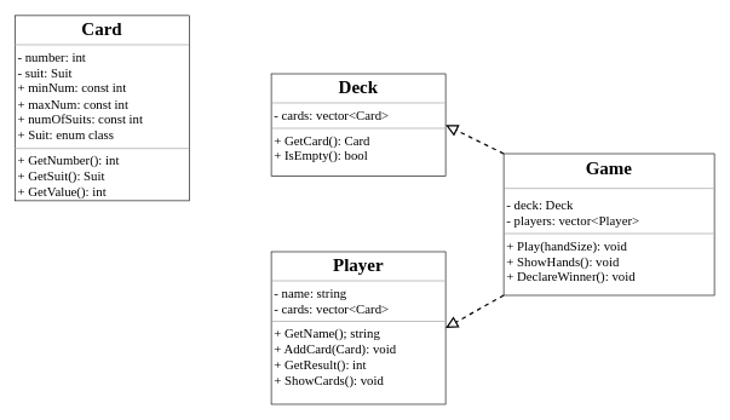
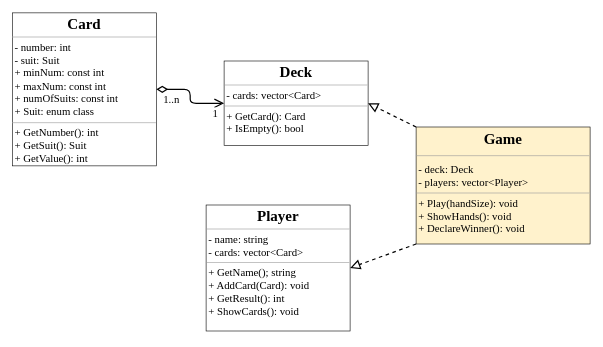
+ <mxCell id="4" value="" style="endArrow=open;html=1;endSize=12;startArrow=diamondThin;startSize=14;startFill=0;edgeStyle=orthogonalEdgeStyle;strokeWidth=2;fontFamily=Comic Sans MS;fontSize=18;exitX=1;exitY=0.5;exitDx=0;exitDy=0;entryX=0;entryY=0.5;entryDx=0;entryDy=0;" parent="1" source="2" target="3" edge="1"><mxGeometry relative="1" as="geometry"><mxPoint x="273" y="166" as="sourcePoint" /><mxPoint x="433" y="166" as="targetPoint" /></mxGeometry></mxCell>
+ <mxCell id="5" value="1..n" style="edgeLabel;resizable=0;html=1;align=left;verticalAlign=top;fontFamily=Comic Sans MS;fontSize=18;" parent="4" connectable="0" vertex="1"><mxGeometry x="-1" relative="1" as="geometry"><mxPoint x="10" as="offset" /></mxGeometry></mxCell>
+ <mxCell id="6" value="1" style="edgeLabel;resizable=0;html=1;align=right;verticalAlign=top;fontFamily=Comic Sans MS;fontSize=18;" parent="4" connectable="0" vertex="1"><mxGeometry x="1" relative="1" as="geometry"><mxPoint x="-10" as="offset" /></mxGeometry></mxCell>
- <mxCell id="7" value="&lt;p style=&quot;margin: 4px 0px 0px; text-align: center; font-size: 25px;&quot;&gt;&lt;font style=&quot;font-size: 25px;&quot; face=&quot;Comic Sans MS&quot;&gt;&lt;b style=&quot;&quot;&gt;Game&lt;/b&gt;&lt;/font&gt;&lt;/p&gt;&lt;hr style=&quot;font-size: 25px;&quot; size=&quot;1&quot;&gt;&lt;p style=&quot;margin: 0px 0px 0px 4px; font-size: 18px;&quot;&gt;&lt;font style=&quot;font-size: 18px;&quot; face=&quot;Comic Sans MS&quot;&gt;- deck: Deck&lt;br&gt;- players: vector&amp;lt;Player&amp;gt;&lt;/font&gt;&lt;/p&gt;&lt;hr size=&quot;1&quot;&gt;&lt;p style=&quot;margin: 0px 0px 0px 4px; font-size: 18px;&quot;&gt;&lt;font style=&quot;font-size: 18px;&quot; face=&quot;Comic Sans MS&quot;&gt;+ Play(handSize): void&lt;br&gt;+ ShowHands(): void&lt;/font&gt;&lt;/p&gt;&lt;p style=&quot;margin: 0px 0px 0px 4px; font-size: 18px;&quot;&gt;&lt;font style=&quot;font-size: 18px;&quot; face=&quot;Comic Sans MS&quot;&gt;+ DeclareWinner(): void&lt;/font&gt;&lt;/p&gt;" style="verticalAlign=top;align=left;overflow=fill;fontSize=12;fontFamily=Helvetica;html=1;" parent="1" vertex="1"><mxGeometry x="693" y="211" width="290" height="195" as="geometry" /></mxCell>
+ <mxCell id="7" value="&lt;p style=&quot;margin: 4px 0px 0px; text-align: center; font-size: 25px;&quot;&gt;&lt;font style=&quot;font-size: 25px;&quot; face=&quot;Comic Sans MS&quot;&gt;&lt;b style=&quot;&quot;&gt;Game&lt;/b&gt;&lt;/font&gt;&lt;/p&gt;&lt;hr style=&quot;font-size: 25px;&quot; size=&quot;1&quot;&gt;&lt;p style=&quot;margin: 0px 0px 0px 4px; font-size: 18px;&quot;&gt;&lt;font style=&quot;font-size: 18px;&quot; face=&quot;Comic Sans MS&quot;&gt;- deck: Deck&lt;br&gt;- players: vector&amp;lt;Player&amp;gt;&lt;/font&gt;&lt;/p&gt;&lt;hr size=&quot;1&quot;&gt;&lt;p style=&quot;margin: 0px 0px 0px 4px; font-size: 18px;&quot;&gt;&lt;font style=&quot;font-size: 18px;&quot; face=&quot;Comic Sans MS&quot;&gt;+ Play(handSize): void&lt;br&gt;+ ShowHands(): void&lt;/font&gt;&lt;/p&gt;&lt;p style=&quot;margin: 0px 0px 0px 4px; font-size: 18px;&quot;&gt;&lt;font style=&quot;font-size: 18px;&quot; face=&quot;Comic Sans MS&quot;&gt;+ DeclareWinner(): void&lt;/font&gt;&lt;/p&gt;" style="verticalAlign=top;align=left;overflow=fill;fontSize=12;fontFamily=Helvetica;html=1;fillColor=#fff2cc;" parent="1" vertex="1"><mxGeometry x="693" y="211" width="290" height="195" as="geometry" /></mxCell>
- <mxCell id="9" value="&lt;p style=&quot;margin:0px;margin-top:4px;text-align:center;&quot;&gt;&lt;b&gt;&lt;font style=&quot;font-size: 25px;&quot; face=&quot;Comic Sans MS&quot;&gt;Player&lt;/font&gt;&lt;/b&gt;&lt;/p&gt;&lt;hr size=&quot;1&quot;&gt;&lt;p style=&quot;margin: 0px 0px 0px 4px; font-size: 18px;&quot;&gt;&lt;font style=&quot;font-size: 18px;&quot; face=&quot;Comic Sans MS&quot;&gt;- name: string&lt;/font&gt;&lt;/p&gt;&lt;p style=&quot;margin: 0px 0px 0px 4px; font-size: 18px;&quot;&gt;&lt;font style=&quot;font-size: 18px;&quot; face=&quot;Comic Sans MS&quot;&gt;- cards: vector&amp;lt;Card&amp;gt;&lt;/font&gt;&lt;/p&gt;&lt;hr size=&quot;1&quot;&gt;&lt;p style=&quot;margin: 0px 0px 0px 4px; font-size: 18px;&quot;&gt;&lt;font face=&quot;Comic Sans MS&quot; style=&quot;font-size: 18px;&quot;&gt;+ GetName(); string&lt;/font&gt;&lt;/p&gt;&lt;p style=&quot;margin: 0px 0px 0px 4px; font-size: 18px;&quot;&gt;&lt;font face=&quot;Comic Sans MS&quot; style=&quot;font-size: 18px;&quot;&gt;+ AddCard(Card): void&lt;/font&gt;&lt;/p&gt;&lt;p style=&quot;margin: 0px 0px 0px 4px; font-size: 18px;&quot;&gt;&lt;font face=&quot;Comic Sans MS&quot; style=&quot;font-size: 18px;&quot;&gt;+ GetResult(): int&lt;/font&gt;&lt;/p&gt;&lt;p style=&quot;margin: 0px 0px 0px 4px; font-size: 18px;&quot;&gt;&lt;font style=&quot;font-size: 18px;&quot; face=&quot;Comic Sans MS&quot;&gt;+ ShowCards(): void&lt;/font&gt;&lt;/p&gt;" style="verticalAlign=top;align=left;overflow=fill;fontSize=12;fontFamily=Helvetica;html=1;" parent="1" vertex="1"><mxGeometry x="373" y="346" width="240" height="210" as="geometry" /></mxCell>
+ <mxCell id="9" value="&lt;p style=&quot;margin:0px;margin-top:4px;text-align:center;&quot;&gt;&lt;b&gt;&lt;font style=&quot;font-size: 25px;&quot; face=&quot;Comic Sans MS&quot;&gt;Player&lt;/font&gt;&lt;/b&gt;&lt;/p&gt;&lt;hr size=&quot;1&quot;&gt;&lt;p style=&quot;margin: 0px 0px 0px 4px; font-size: 18px;&quot;&gt;&lt;font style=&quot;font-size: 18px;&quot; face=&quot;Comic Sans MS&quot;&gt;- name: string&lt;/font&gt;&lt;/p&gt;&lt;p style=&quot;margin: 0px 0px 0px 4px; font-size: 18px;&quot;&gt;&lt;font style=&quot;font-size: 18px;&quot; face=&quot;Comic Sans MS&quot;&gt;- cards: vector&amp;lt;Card&amp;gt;&lt;/font&gt;&lt;/p&gt;&lt;hr size=&quot;1&quot;&gt;&lt;p style=&quot;margin: 0px 0px 0px 4px; font-size: 18px;&quot;&gt;&lt;font face=&quot;Comic Sans MS&quot; style=&quot;font-size: 18px;&quot;&gt;+ GetName(); string&lt;/font&gt;&lt;/p&gt;&lt;p style=&quot;margin: 0px 0px 0px 4px; font-size: 18px;&quot;&gt;&lt;font face=&quot;Comic Sans MS&quot; style=&quot;font-size: 18px;&quot;&gt;+ AddCard(Card): void&lt;/font&gt;&lt;/p&gt;&lt;p style=&quot;margin: 0px 0px 0px 4px; font-size: 18px;&quot;&gt;&lt;font face=&quot;Comic Sans MS&quot; style=&quot;font-size: 18px;&quot;&gt;+ GetResult(): int&lt;/font&gt;&lt;/p&gt;&lt;p style=&quot;margin: 0px 0px 0px 4px; font-size: 18px;&quot;&gt;&lt;font style=&quot;font-size: 18px;&quot; face=&quot;Comic Sans MS&quot;&gt;+ ShowCards(): void&lt;/font&gt;&lt;/p&gt;" style="verticalAlign=top;align=left;overflow=fill;fontSize=12;fontFamily=Helvetica;html=1;" parent="1" vertex="1"><mxGeometry x="343" y="341" width="240" height="210" as="geometry" /></mxCell>
